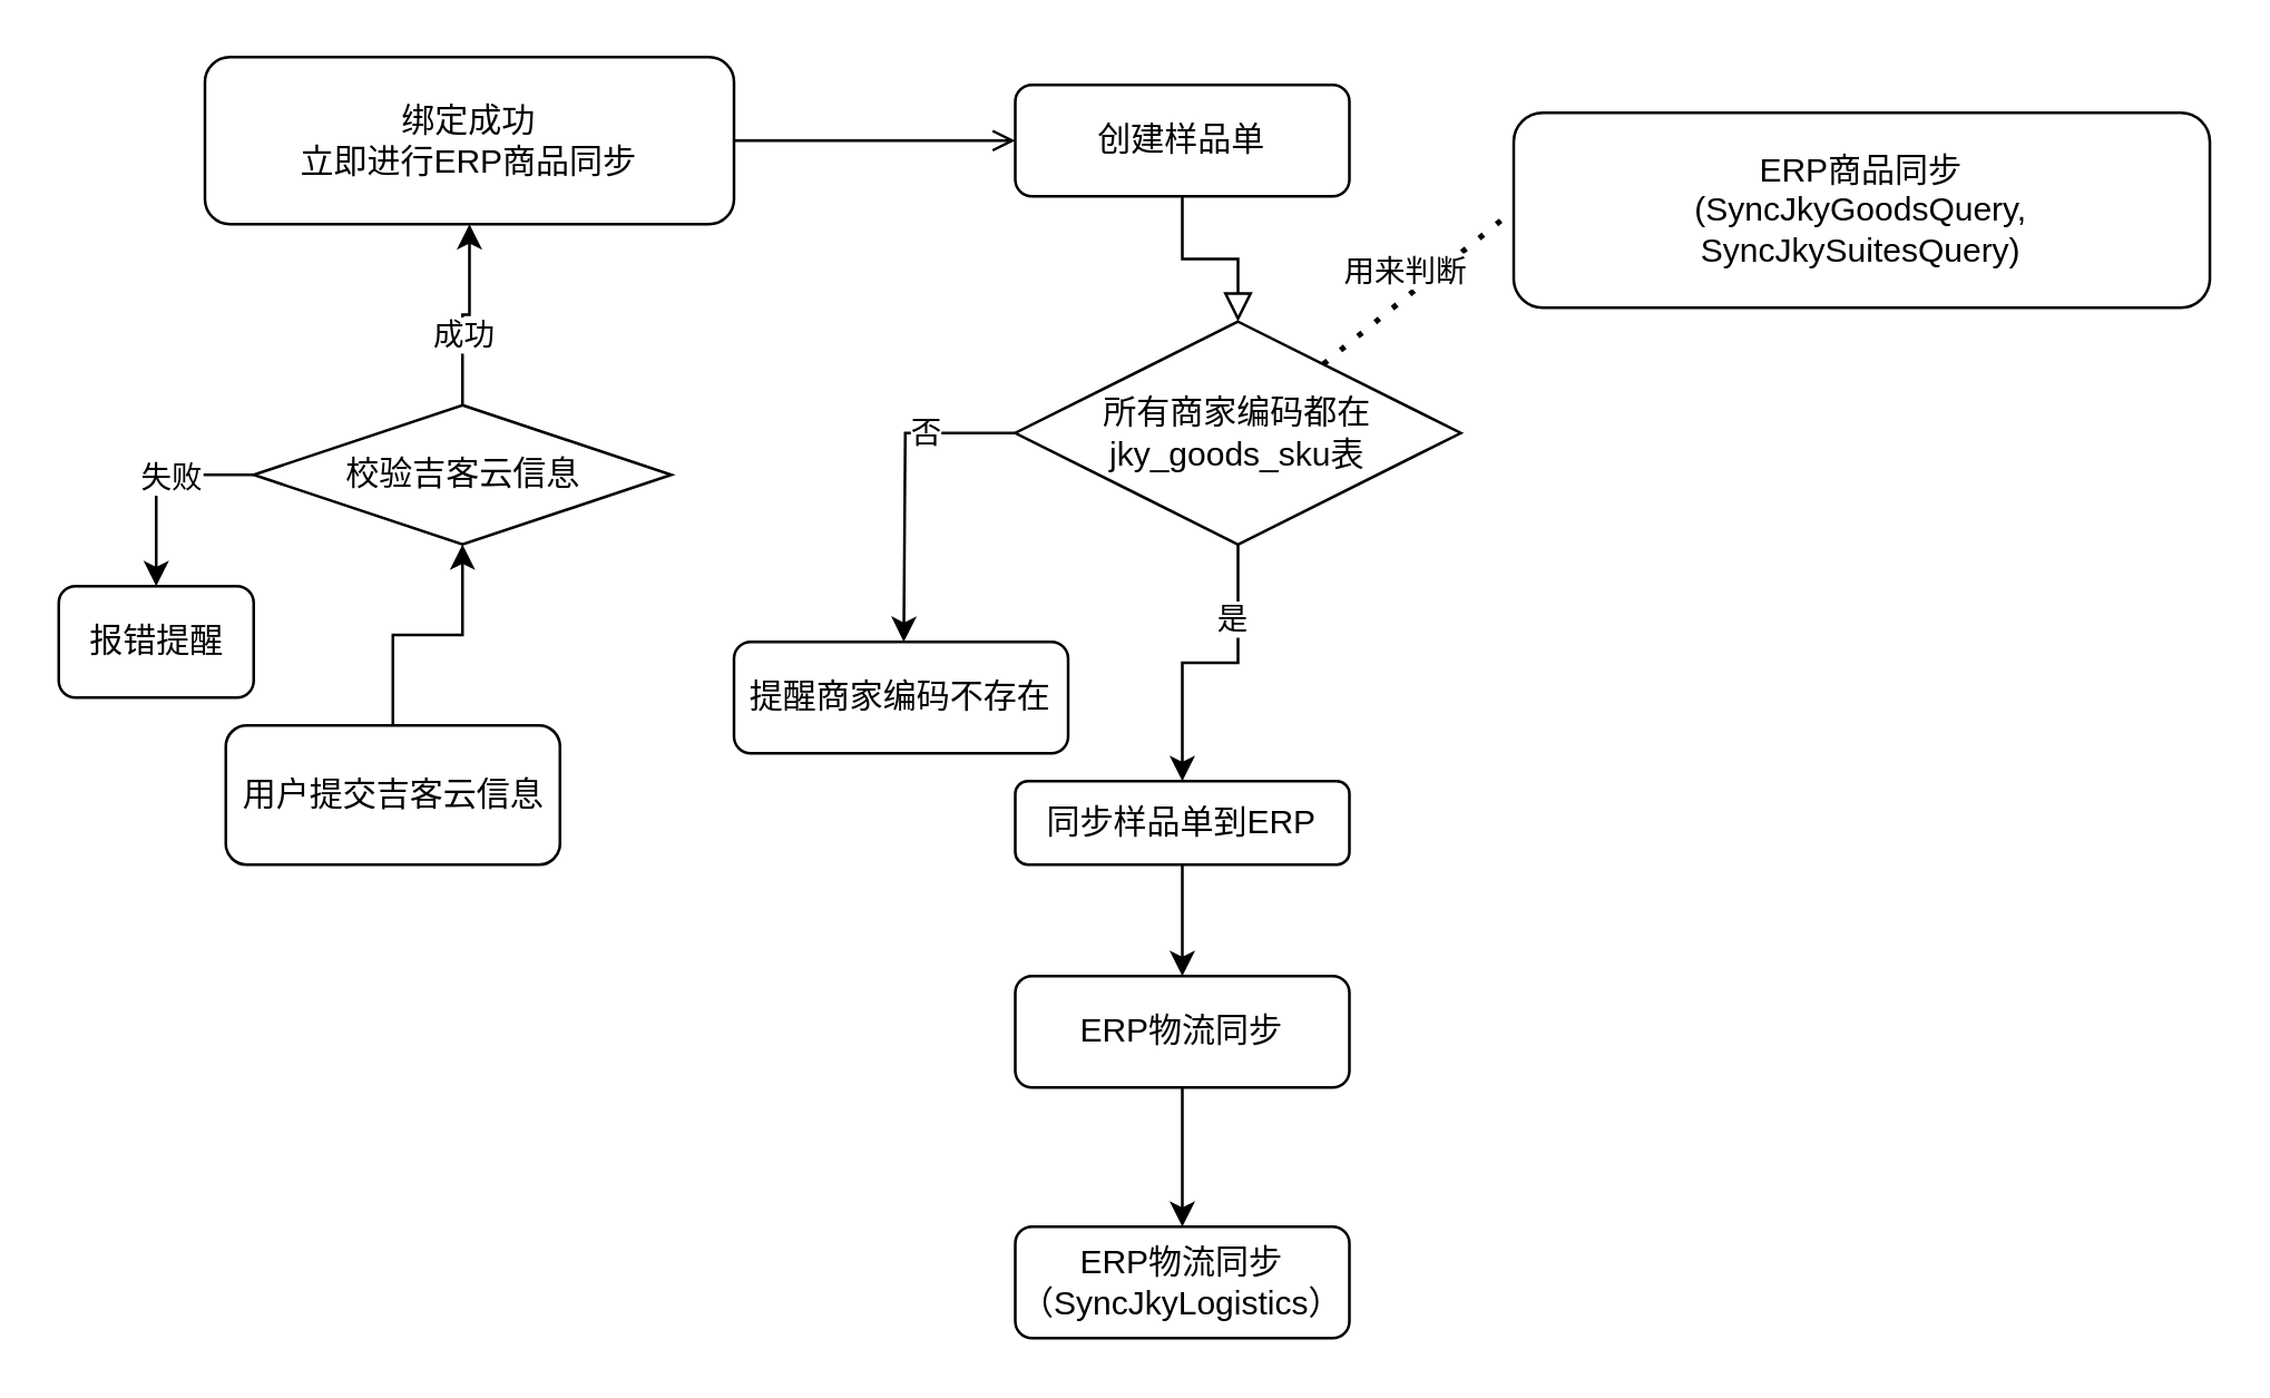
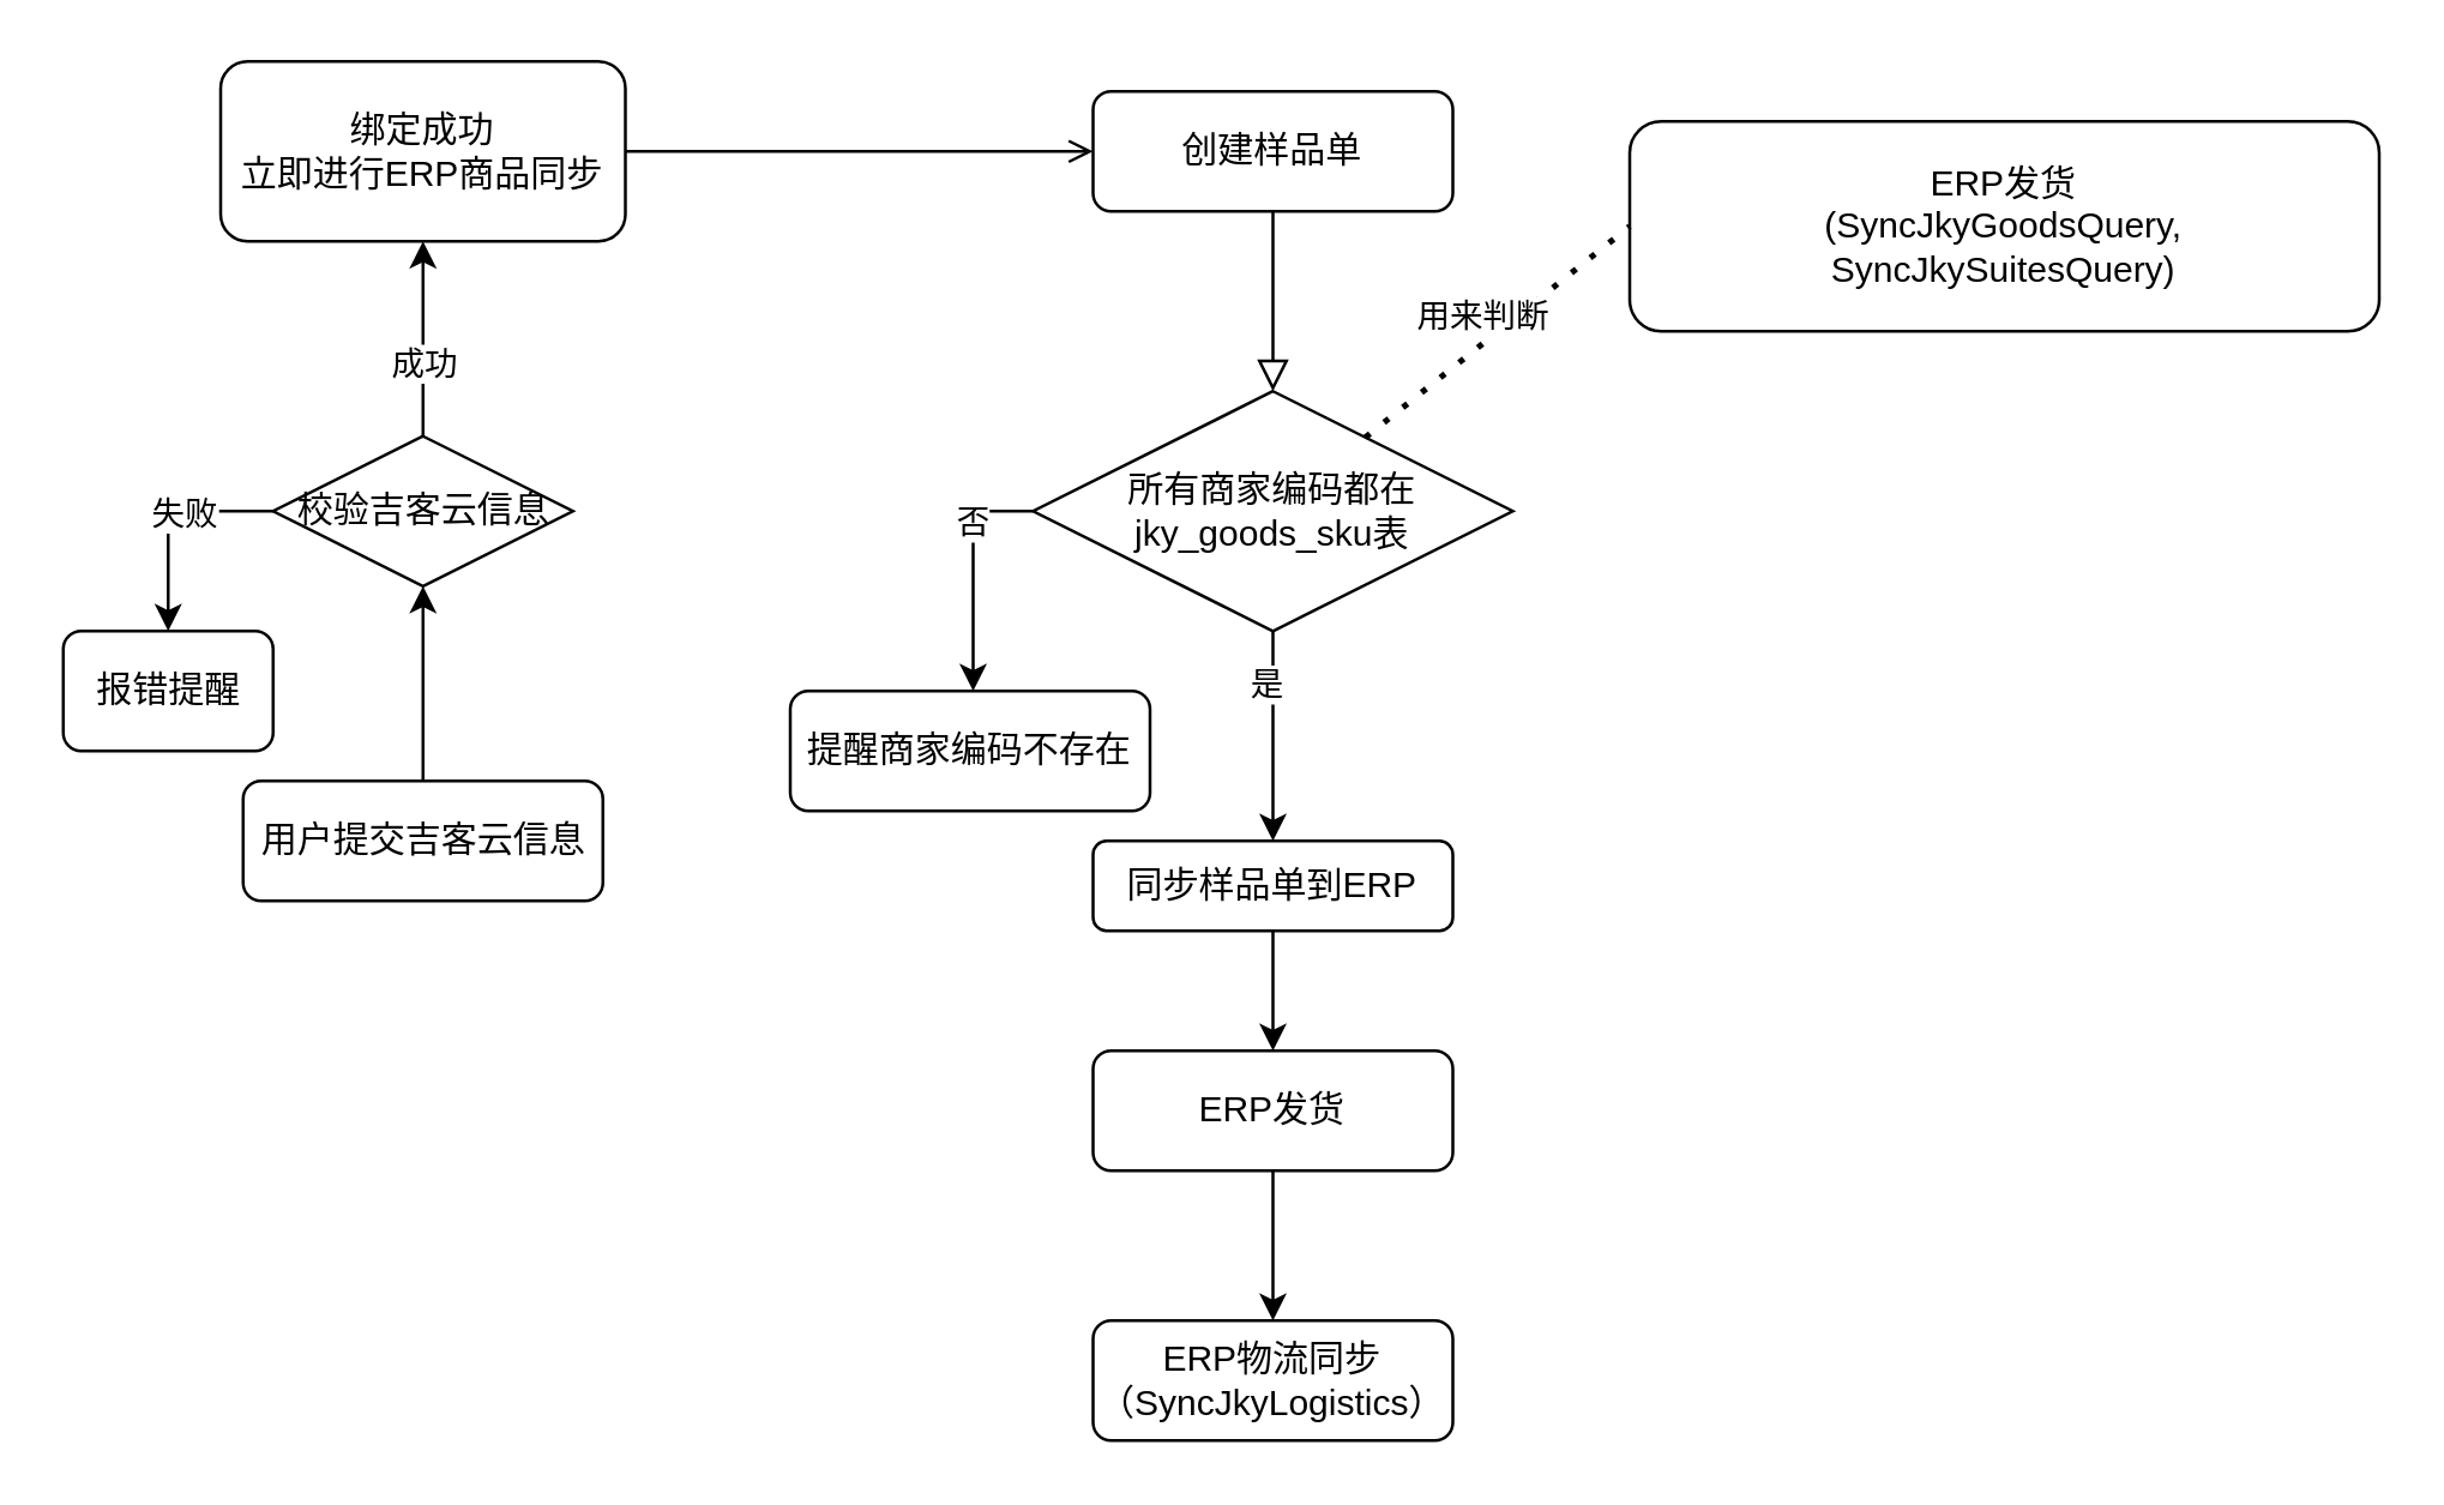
- <mxCell id="22" value="绑定成功&lt;br&gt;立即进行ERP商品同步" style="rounded=1;whiteSpace=wrap;html=1;fontSize=12;glass=0;strokeWidth=1;shadow=0;" vertex="1" parent="1"><mxGeometry x="73" y="20" width="190" height="60" as="geometry" /></mxCell>
+ <mxCell id="22" value="绑定成功&lt;br&gt;立即进行ERP商品同步" style="rounded=1;whiteSpace=wrap;html=1;fontSize=12;glass=0;strokeWidth=1;shadow=0;" vertex="1" parent="1"><mxGeometry x="73" y="20" width="135" height="60" as="geometry" /></mxCell>
- <mxCell id="6" value="ERP商品同步&lt;br&gt;(SyncJkyGoodsQuery,&lt;br&gt;SyncJkySuitesQuery)" style="rounded=1;whiteSpace=wrap;html=1;fontSize=12;glass=0;strokeWidth=1;shadow=0;" vertex="1" parent="1"><mxGeometry x="543" y="40" width="250" height="70" as="geometry" /></mxCell>
+ <mxCell id="6" value="ERP发货&lt;br&gt;(SyncJkyGoodsQuery,&lt;br&gt;SyncJkySuitesQuery)" style="rounded=1;whiteSpace=wrap;html=1;fontSize=12;glass=0;strokeWidth=1;shadow=0;" vertex="1" parent="1"><mxGeometry x="543" y="40" width="250" height="70" as="geometry" /></mxCell>
- <mxCell id="13" value="所有商家编码都在jky_goods_sku表" style="rhombus;whiteSpace=wrap;html=1;" vertex="1" parent="1"><mxGeometry x="364" y="115" width="160" height="80" as="geometry" /></mxCell>
+ <mxCell id="13" value="所有商家编码都在jky_goods_sku表" style="rhombus;whiteSpace=wrap;html=1;" vertex="1" parent="1"><mxGeometry x="344" y="130" width="160" height="80" as="geometry" /></mxCell>
- <mxCell id="26" value="校验吉客云信息" style="rhombus;whiteSpace=wrap;html=1;" vertex="1" parent="1"><mxGeometry x="90.5" y="145" width="150" height="50" as="geometry" /></mxCell>
+ <mxCell id="26" value="校验吉客云信息" style="rhombus;whiteSpace=wrap;html=1;" vertex="1" parent="1"><mxGeometry x="90.5" y="145" width="100" height="50" as="geometry" /></mxCell>
- <mxCell id="18" value="用户提交吉客云信息" style="rounded=1;whiteSpace=wrap;html=1;fontSize=12;glass=0;strokeWidth=1;shadow=0;" vertex="1" parent="1"><mxGeometry x="80.5" y="260" width="120" height="50" as="geometry" /></mxCell>
+ <mxCell id="18" value="用户提交吉客云信息" style="rounded=1;whiteSpace=wrap;html=1;fontSize=12;glass=0;strokeWidth=1;shadow=0;" vertex="1" parent="1"><mxGeometry x="80.5" y="260" width="120" height="40" as="geometry" /></mxCell>
- <mxCell id="5" value="ERP物流同步" style="rounded=1;whiteSpace=wrap;html=1;fontSize=12;glass=0;strokeWidth=1;shadow=0;" vertex="1" parent="1"><mxGeometry x="364" y="350" width="120" height="40" as="geometry" /></mxCell>
+ <mxCell id="5" value="ERP发货" style="rounded=1;whiteSpace=wrap;html=1;fontSize=12;glass=0;strokeWidth=1;shadow=0;" vertex="1" parent="1"><mxGeometry x="364" y="350" width="120" height="40" as="geometry" /></mxCell>
